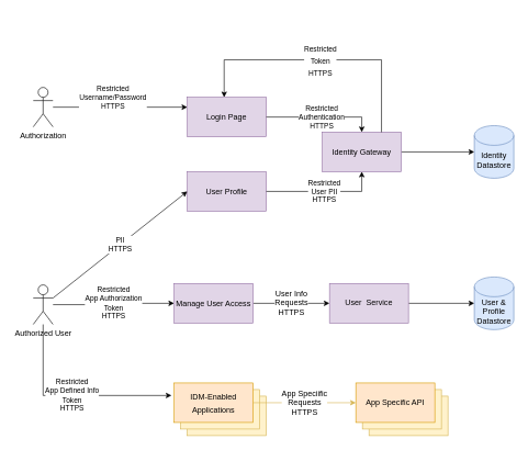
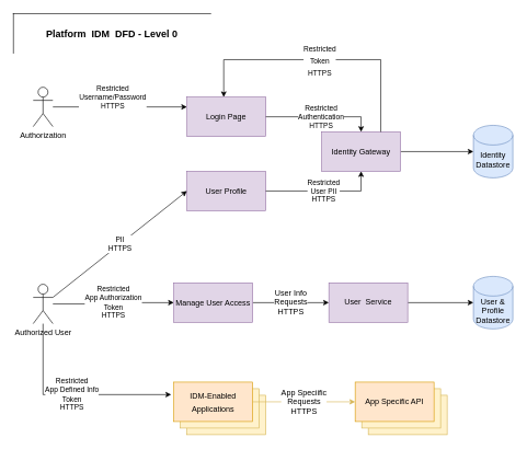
+ <mxCell id="4" value="&lt;b&gt;&lt;font style=&quot;font-size: 15px;&quot;&gt;Platform&amp;nbsp; IDM&amp;nbsp; DFD - Level 0&lt;/font&gt;&lt;/b&gt;" style="shape=partialRectangle;whiteSpace=wrap;html=1;bottom=0;right=0;fillColor=none;" parent="1" vertex="1"><mxGeometry x="20" y="20" width="300" height="60" as="geometry" /></mxCell>
